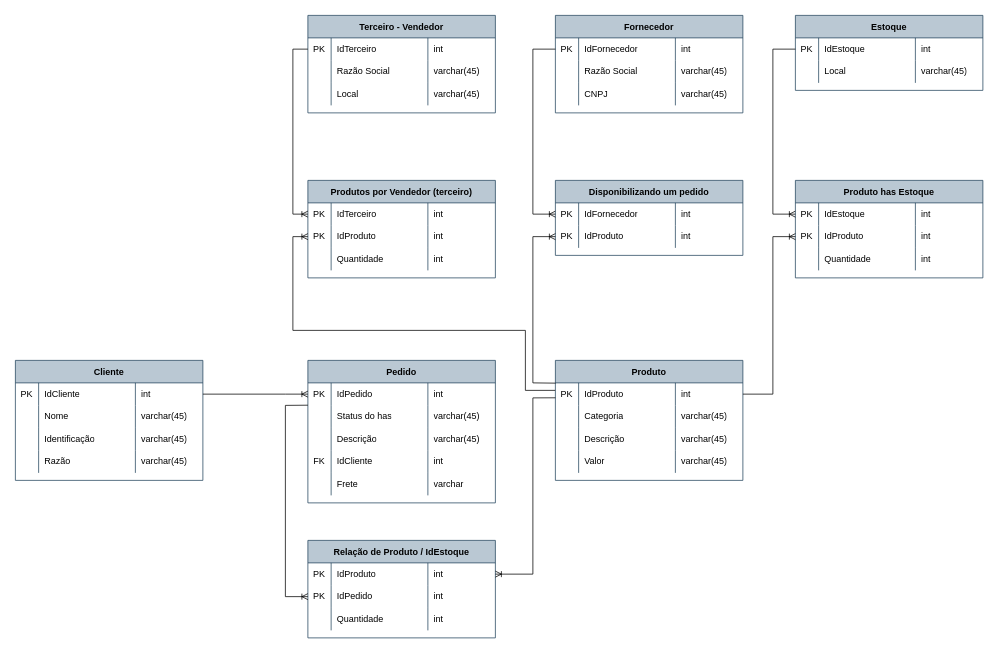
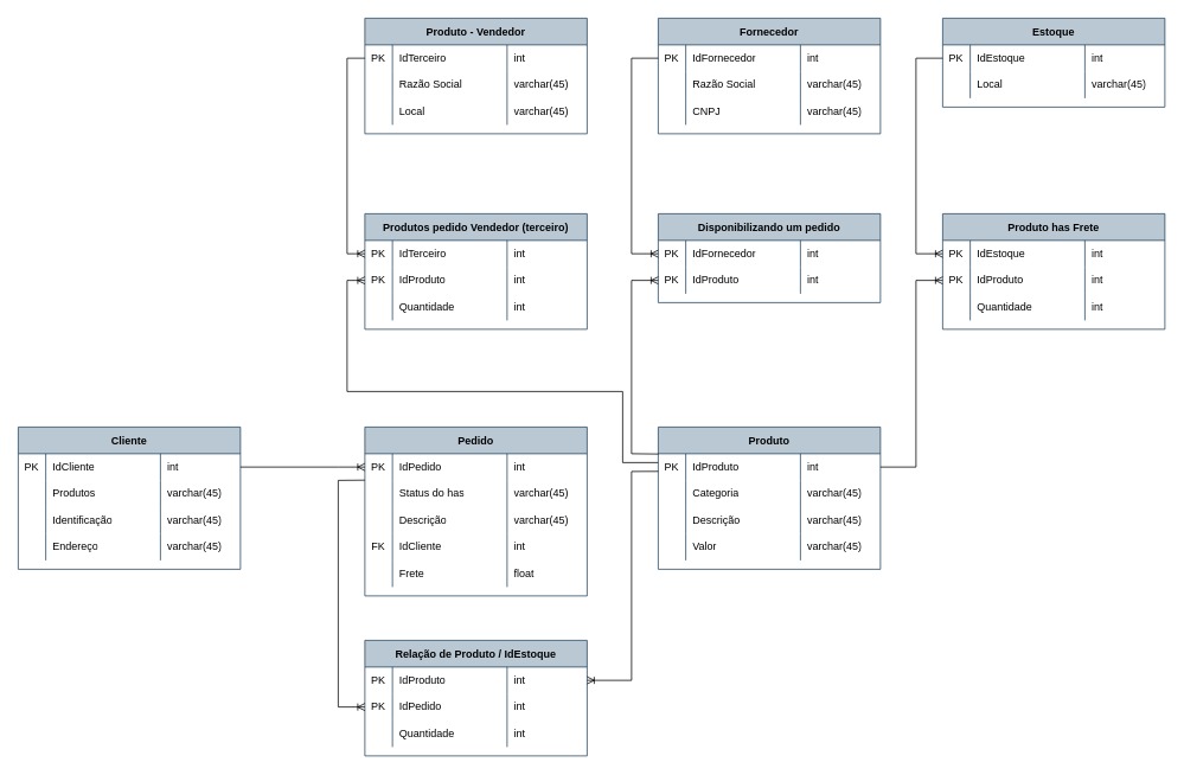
- <mxCell id="2" value="Terceiro - Vendedor" style="shape=table;startSize=30;container=1;collapsible=0;childLayout=tableLayout;fixedRows=1;rowLines=0;fontStyle=1;fillColor=#bac8d3;strokeColor=#23445d;" vertex="1" parent="1"><mxGeometry x="410" y="20" width="250" height="130" as="geometry" /></mxCell>
+ <mxCell id="2" value="Produto - Vendedor" style="shape=table;startSize=30;container=1;collapsible=0;childLayout=tableLayout;fixedRows=1;rowLines=0;fontStyle=1;fillColor=#bac8d3;strokeColor=#23445d;" vertex="1" parent="1"><mxGeometry x="410" y="20" width="250" height="130" as="geometry" /></mxCell>
- <mxCell id="134" value="Produtos por Vendedor (terceiro)" style="shape=table;startSize=30;container=1;collapsible=0;childLayout=tableLayout;fixedRows=1;rowLines=0;fontStyle=1;fillColor=#bac8d3;strokeColor=#23445d;" vertex="1" parent="1"><mxGeometry x="410" y="240" width="250" height="130" as="geometry" /></mxCell>
+ <mxCell id="134" value="Produtos pedido Vendedor (terceiro)" style="shape=table;startSize=30;container=1;collapsible=0;childLayout=tableLayout;fixedRows=1;rowLines=0;fontStyle=1;fillColor=#bac8d3;strokeColor=#23445d;" vertex="1" parent="1"><mxGeometry x="410" y="240" width="250" height="130" as="geometry" /></mxCell>
- <mxCell id="103" value="Produto has Estoque" style="shape=table;startSize=30;container=1;collapsible=0;childLayout=tableLayout;fixedRows=1;rowLines=0;fontStyle=1;fillColor=#bac8d3;strokeColor=#23445d;" vertex="1" parent="1"><mxGeometry x="1060" y="240" width="250" height="130" as="geometry" /></mxCell>
+ <mxCell id="103" value="Produto has Frete" style="shape=table;startSize=30;container=1;collapsible=0;childLayout=tableLayout;fixedRows=1;rowLines=0;fontStyle=1;fillColor=#bac8d3;strokeColor=#23445d;" vertex="1" parent="1"><mxGeometry x="1060" y="240" width="250" height="130" as="geometry" /></mxCell>
- <mxCell id="61" value="Nome" style="shape=partialRectangle;html=1;whiteSpace=wrap;connectable=0;fillColor=none;top=0;left=0;bottom=0;right=0;align=left;spacingLeft=6;overflow=hidden;" vertex="1" parent="59"><mxGeometry x="31" width="129" height="30" as="geometry"><mxRectangle width="129" height="30" as="alternateBounds" /></mxGeometry></mxCell>
+ <mxCell id="61" value="Produtos" style="shape=partialRectangle;html=1;whiteSpace=wrap;connectable=0;fillColor=none;top=0;left=0;bottom=0;right=0;align=left;spacingLeft=6;overflow=hidden;" vertex="1" parent="59"><mxGeometry x="31" width="129" height="30" as="geometry"><mxRectangle width="129" height="30" as="alternateBounds" /></mxGeometry></mxCell>
- <mxCell id="69" value="Razão" style="shape=partialRectangle;html=1;whiteSpace=wrap;connectable=0;fillColor=none;top=0;left=0;bottom=0;right=0;align=left;spacingLeft=6;overflow=hidden;" vertex="1" parent="67"><mxGeometry x="31" width="129" height="30" as="geometry"><mxRectangle width="129" height="30" as="alternateBounds" /></mxGeometry></mxCell>
+ <mxCell id="69" value="Endereço" style="shape=partialRectangle;html=1;whiteSpace=wrap;connectable=0;fillColor=none;top=0;left=0;bottom=0;right=0;align=left;spacingLeft=6;overflow=hidden;" vertex="1" parent="67"><mxGeometry x="31" width="129" height="30" as="geometry"><mxRectangle width="129" height="30" as="alternateBounds" /></mxGeometry></mxCell>
- <mxCell id="91" value="varchar" style="shape=partialRectangle;html=1;whiteSpace=wrap;connectable=0;fillColor=none;top=0;left=0;bottom=0;right=0;align=left;spacingLeft=6;overflow=hidden;" vertex="1" parent="88"><mxGeometry x="160" width="90" height="30" as="geometry"><mxRectangle width="90" height="30" as="alternateBounds" /></mxGeometry></mxCell>
+ <mxCell id="91" value="float" style="shape=partialRectangle;html=1;whiteSpace=wrap;connectable=0;fillColor=none;top=0;left=0;bottom=0;right=0;align=left;spacingLeft=6;overflow=hidden;" vertex="1" parent="88"><mxGeometry x="160" width="90" height="30" as="geometry"><mxRectangle width="90" height="30" as="alternateBounds" /></mxGeometry></mxCell>
